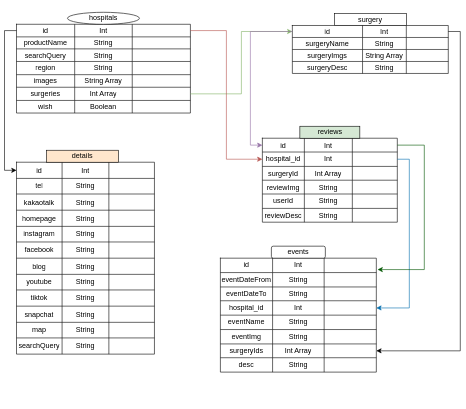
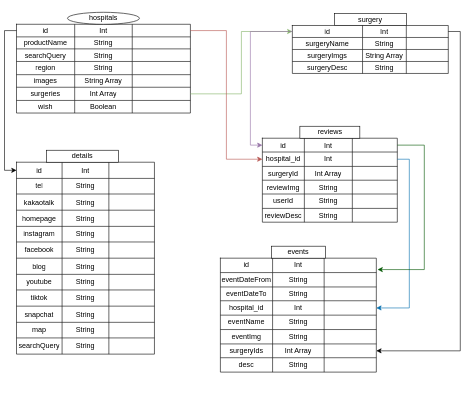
- <mxCell id="28" value="reviews" style="whiteSpace=wrap;html=1;fillColor=#d5e8d4;" vertex="1" parent="2"><mxGeometry x="62.5" width="100" height="20" as="geometry" /></mxCell>
+ <mxCell id="28" value="reviews" style="whiteSpace=wrap;html=1;" vertex="1" parent="2"><mxGeometry x="62.5" width="100" height="20" as="geometry" /></mxCell>
- <mxCell id="79" value="details" style="whiteSpace=wrap;html=1;fillColor=#ffe6cc;" vertex="1" parent="29"><mxGeometry x="-280" y="-70" width="120" height="20" as="geometry" /></mxCell>
+ <mxCell id="79" value="details" style="whiteSpace=wrap;html=1;" vertex="1" parent="29"><mxGeometry x="-280" y="-70" width="120" height="20" as="geometry" /></mxCell>
- <mxCell id="114" value="events" style="whiteSpace=wrap;html=1;rounded=1;" vertex="1" parent="80"><mxGeometry x="85" width="90" height="20" as="geometry" /></mxCell>
+ <mxCell id="114" value="events" style="whiteSpace=wrap;html=1;" vertex="1" parent="80"><mxGeometry x="85" width="90" height="20" as="geometry" /></mxCell>
